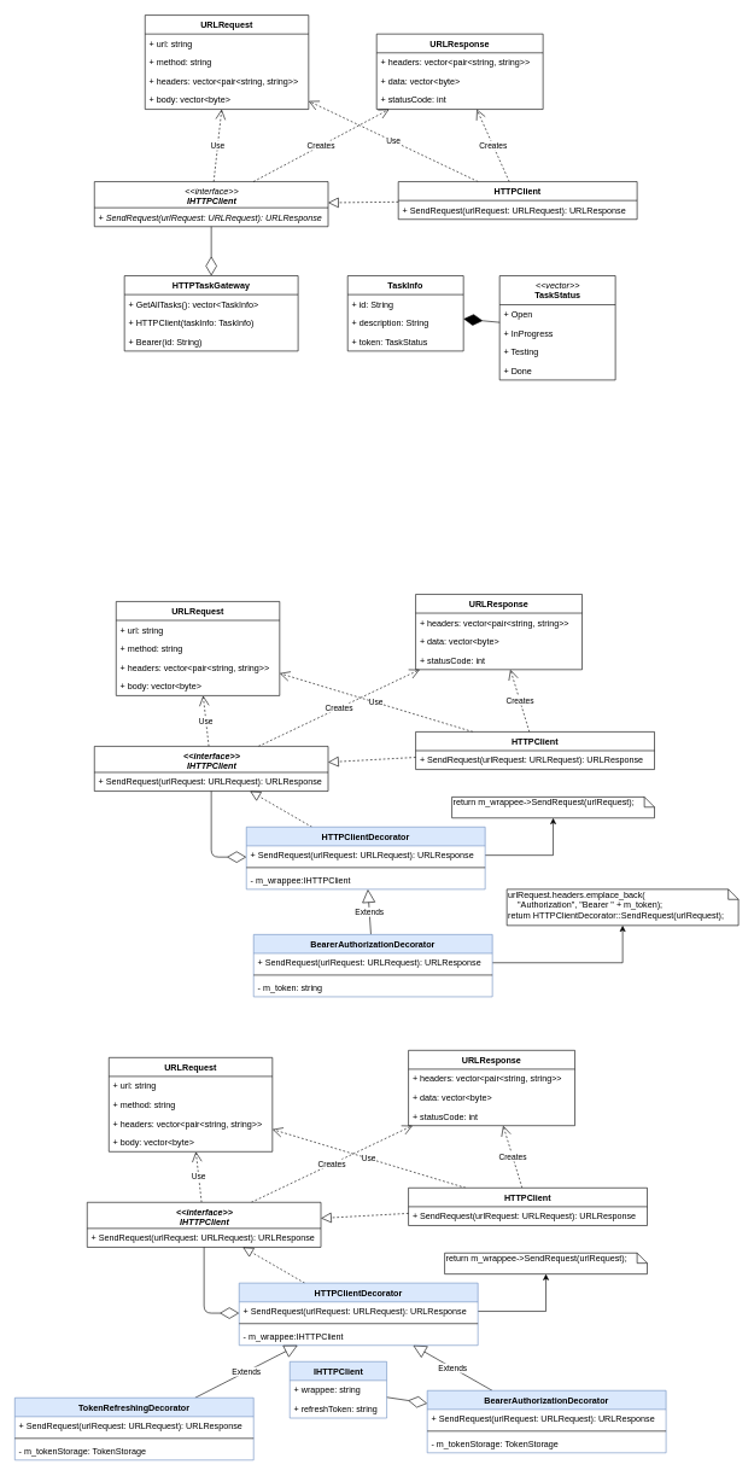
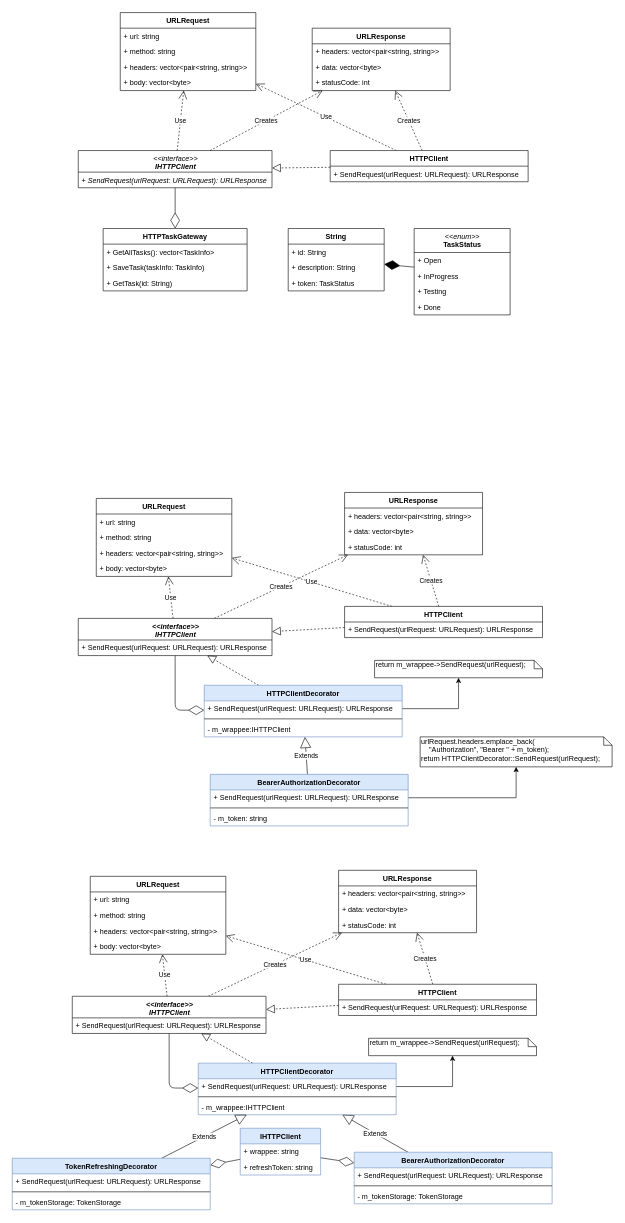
- <mxCell id="34" value="TaskInfo" style="swimlane;fontStyle=1;align=center;verticalAlign=top;childLayout=stackLayout;horizontal=1;startSize=26;horizontalStack=0;resizeParent=1;resizeParentMax=0;resizeLast=0;collapsible=1;marginBottom=0;" vertex="1" parent="1"><mxGeometry x="480" y="380" width="160" height="104" as="geometry" /></mxCell>
+ <mxCell id="34" value="String" style="swimlane;fontStyle=1;align=center;verticalAlign=top;childLayout=stackLayout;horizontal=1;startSize=26;horizontalStack=0;resizeParent=1;resizeParentMax=0;resizeLast=0;collapsible=1;marginBottom=0;" vertex="1" parent="1"><mxGeometry x="480" y="380" width="160" height="104" as="geometry" /></mxCell>
- <mxCell id="38" value="&lt;i style=&quot;font-weight: normal&quot;&gt;&amp;lt;&amp;lt;vector&amp;gt;&amp;gt;&lt;/i&gt;&lt;br&gt;TaskStatus" style="swimlane;fontStyle=1;align=center;verticalAlign=top;childLayout=stackLayout;horizontal=1;startSize=40;horizontalStack=0;resizeParent=1;resizeParentMax=0;resizeLast=0;collapsible=1;marginBottom=0;html=1;" vertex="1" parent="1"><mxGeometry x="690" y="380" width="160" height="144" as="geometry" /></mxCell>
+ <mxCell id="38" value="&lt;i style=&quot;font-weight: normal&quot;&gt;&amp;lt;&amp;lt;enum&amp;gt;&amp;gt;&lt;/i&gt;&lt;br&gt;TaskStatus" style="swimlane;fontStyle=1;align=center;verticalAlign=top;childLayout=stackLayout;horizontal=1;startSize=40;horizontalStack=0;resizeParent=1;resizeParentMax=0;resizeLast=0;collapsible=1;marginBottom=0;html=1;" vertex="1" parent="1"><mxGeometry x="690" y="380" width="160" height="144" as="geometry" /></mxCell>
- <mxCell id="32" value="+ HTTPClient(taskInfo: TaskInfo)" style="text;strokeColor=none;fillColor=none;align=left;verticalAlign=top;spacingLeft=4;spacingRight=4;overflow=hidden;rotatable=0;points=[[0,0.5],[1,0.5]];portConstraint=eastwest;" vertex="1" parent="30"><mxGeometry y="52" width="240" height="26" as="geometry" /></mxCell>
+ <mxCell id="32" value="+ SaveTask(taskInfo: TaskInfo)" style="text;strokeColor=none;fillColor=none;align=left;verticalAlign=top;spacingLeft=4;spacingRight=4;overflow=hidden;rotatable=0;points=[[0,0.5],[1,0.5]];portConstraint=eastwest;" vertex="1" parent="30"><mxGeometry y="52" width="240" height="26" as="geometry" /></mxCell>
- <mxCell id="33" value="+ Bearer(id: String)" style="text;strokeColor=none;fillColor=none;align=left;verticalAlign=top;spacingLeft=4;spacingRight=4;overflow=hidden;rotatable=0;points=[[0,0.5],[1,0.5]];portConstraint=eastwest;" vertex="1" parent="30"><mxGeometry y="78" width="240" height="26" as="geometry" /></mxCell>
+ <mxCell id="33" value="+ GetTask(id: String)" style="text;strokeColor=none;fillColor=none;align=left;verticalAlign=top;spacingLeft=4;spacingRight=4;overflow=hidden;rotatable=0;points=[[0,0.5],[1,0.5]];portConstraint=eastwest;" vertex="1" parent="30"><mxGeometry y="78" width="240" height="26" as="geometry" /></mxCell>
+ <mxCell id="95" value="" style="endArrow=diamondThin;endFill=0;endSize=24;html=1;" edge="1" parent="1" source="102" target="105"><mxGeometry width="160" relative="1" as="geometry"><mxPoint x="10" y="2080" as="sourcePoint" /><mxPoint x="170" y="2080" as="targetPoint" /></mxGeometry></mxCell>
